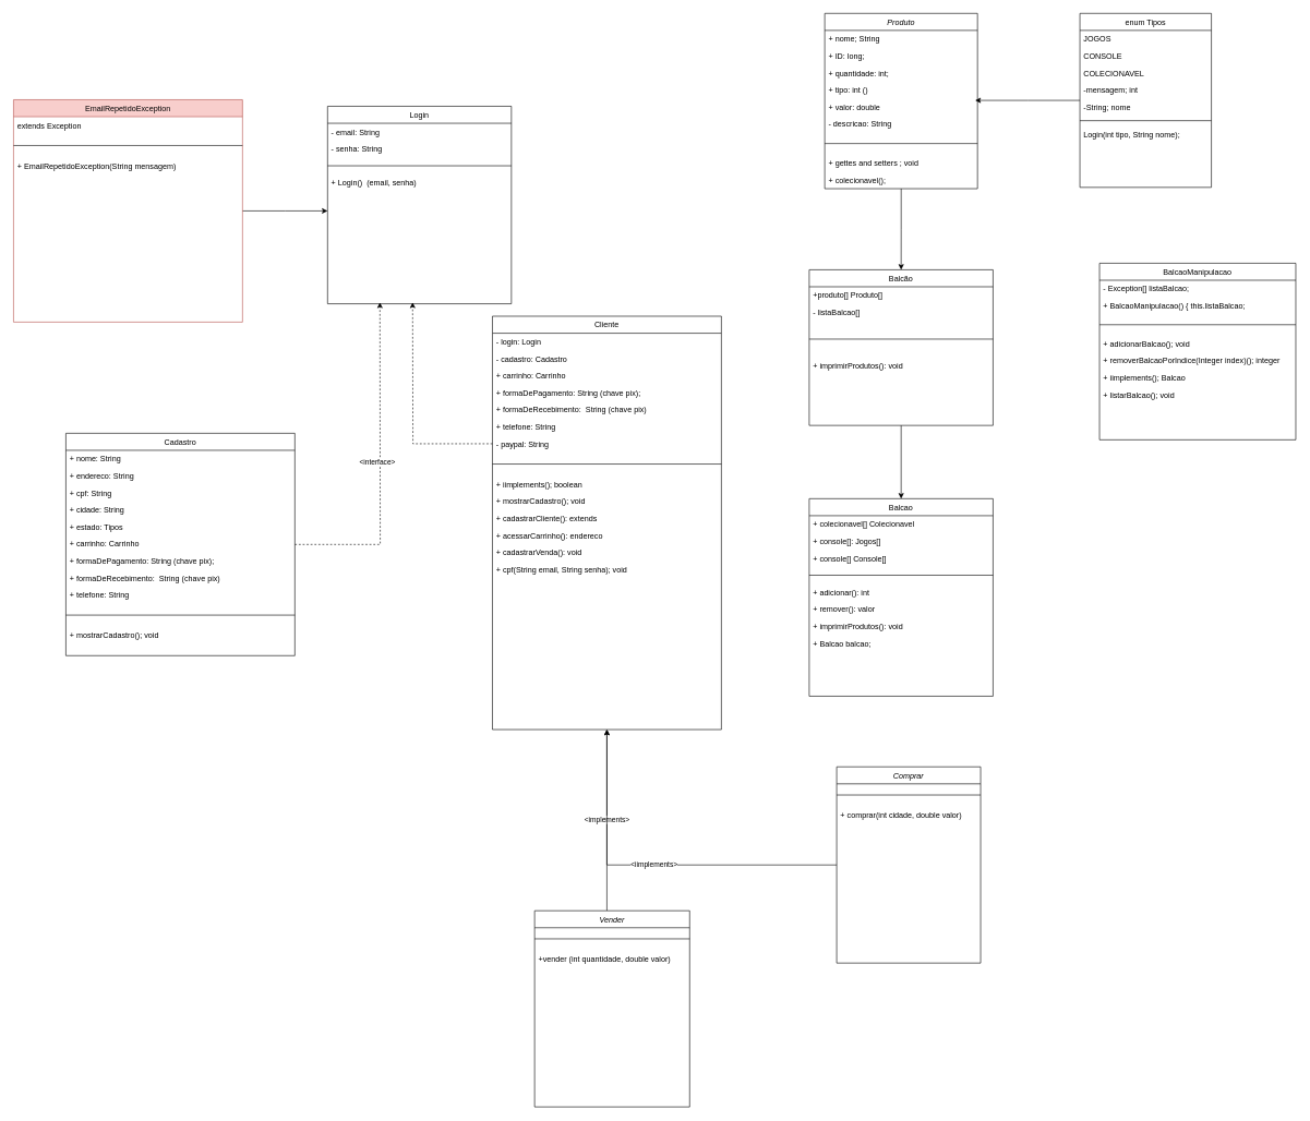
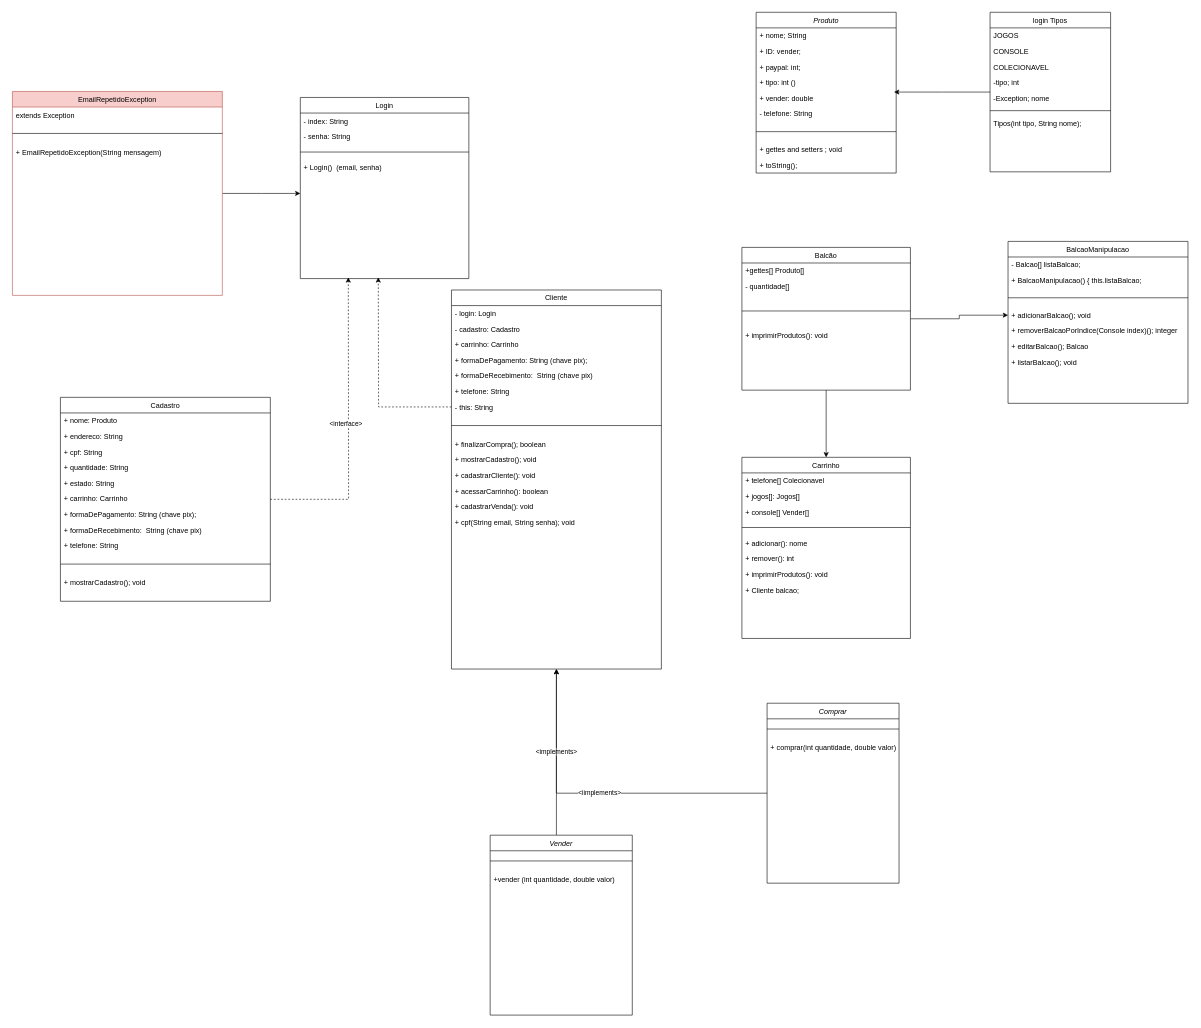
- <mxCell id="81" value="enum Tipos" style="swimlane;fontStyle=0;align=center;verticalAlign=top;childLayout=stackLayout;horizontal=1;startSize=26;horizontalStack=0;resizeParent=1;resizeLast=0;collapsible=1;marginBottom=0;rounded=0;shadow=0;strokeWidth=1;" vertex="1" parent="1"><mxGeometry x="1650" y="20" width="201" height="266" as="geometry"><mxRectangle x="130" y="380" width="160" height="26" as="alternateBounds" /></mxGeometry></mxCell>
+ <mxCell id="81" value="login Tipos" style="swimlane;fontStyle=0;align=center;verticalAlign=top;childLayout=stackLayout;horizontal=1;startSize=26;horizontalStack=0;resizeParent=1;resizeLast=0;collapsible=1;marginBottom=0;rounded=0;shadow=0;strokeWidth=1;" vertex="1" parent="1"><mxGeometry x="1650" y="20" width="201" height="266" as="geometry"><mxRectangle x="130" y="380" width="160" height="26" as="alternateBounds" /></mxGeometry></mxCell>
- <mxCell id="14" value="+ ID: long;" style="text;align=left;verticalAlign=top;spacingLeft=4;spacingRight=4;overflow=hidden;rotatable=0;points=[[0,0.5],[1,0.5]];portConstraint=eastwest;rounded=0;shadow=0;html=0;" parent="12" vertex="1"><mxGeometry y="52" width="233.5" height="26" as="geometry" /></mxCell>
+ <mxCell id="14" value="+ ID: vender;" style="text;align=left;verticalAlign=top;spacingLeft=4;spacingRight=4;overflow=hidden;rotatable=0;points=[[0,0.5],[1,0.5]];portConstraint=eastwest;rounded=0;shadow=0;html=0;" parent="12" vertex="1"><mxGeometry y="52" width="233.5" height="26" as="geometry" /></mxCell>
- <mxCell id="15" value="+ quantidade: int;" style="text;align=left;verticalAlign=top;spacingLeft=4;spacingRight=4;overflow=hidden;rotatable=0;points=[[0,0.5],[1,0.5]];portConstraint=eastwest;rounded=0;shadow=0;html=0;" parent="12" vertex="1"><mxGeometry y="78" width="233.5" height="26" as="geometry" /></mxCell>
+ <mxCell id="15" value="+ paypal: int;" style="text;align=left;verticalAlign=top;spacingLeft=4;spacingRight=4;overflow=hidden;rotatable=0;points=[[0,0.5],[1,0.5]];portConstraint=eastwest;rounded=0;shadow=0;html=0;" parent="12" vertex="1"><mxGeometry y="78" width="233.5" height="26" as="geometry" /></mxCell>
- <mxCell id="85" value="-mensagem; int" style="text;align=left;verticalAlign=top;spacingLeft=4;spacingRight=4;overflow=hidden;rotatable=0;points=[[0,0.5],[1,0.5]];portConstraint=eastwest;" vertex="1" parent="81"><mxGeometry y="104" width="201" height="26" as="geometry" /></mxCell>
+ <mxCell id="85" value="-tipo; int" style="text;align=left;verticalAlign=top;spacingLeft=4;spacingRight=4;overflow=hidden;rotatable=0;points=[[0,0.5],[1,0.5]];portConstraint=eastwest;" vertex="1" parent="81"><mxGeometry y="104" width="201" height="26" as="geometry" /></mxCell>
- <mxCell id="17" value="+ valor: double" style="text;align=left;verticalAlign=top;spacingLeft=4;spacingRight=4;overflow=hidden;rotatable=0;points=[[0,0.5],[1,0.5]];portConstraint=eastwest;rounded=0;shadow=0;html=0;" parent="12" vertex="1"><mxGeometry y="130" width="233.5" height="26" as="geometry" /></mxCell>
+ <mxCell id="17" value="+ vender: double" style="text;align=left;verticalAlign=top;spacingLeft=4;spacingRight=4;overflow=hidden;rotatable=0;points=[[0,0.5],[1,0.5]];portConstraint=eastwest;rounded=0;shadow=0;html=0;" parent="12" vertex="1"><mxGeometry y="130" width="233.5" height="26" as="geometry" /></mxCell>
- <mxCell id="86" value="-String; nome" style="text;align=left;verticalAlign=top;spacingLeft=4;spacingRight=4;overflow=hidden;rotatable=0;points=[[0,0.5],[1,0.5]];portConstraint=eastwest;" vertex="1" parent="81"><mxGeometry y="130" width="201" height="26" as="geometry" /></mxCell>
+ <mxCell id="86" value="-Exception; nome" style="text;align=left;verticalAlign=top;spacingLeft=4;spacingRight=4;overflow=hidden;rotatable=0;points=[[0,0.5],[1,0.5]];portConstraint=eastwest;" vertex="1" parent="81"><mxGeometry y="130" width="201" height="26" as="geometry" /></mxCell>
- <mxCell id="18" value="- descricao: String" style="text;align=left;verticalAlign=top;spacingLeft=4;spacingRight=4;overflow=hidden;rotatable=0;points=[[0,0.5],[1,0.5]];portConstraint=eastwest;" parent="12" vertex="1"><mxGeometry y="156" width="233.5" height="26" as="geometry" /></mxCell>
+ <mxCell id="18" value="- telefone: String" style="text;align=left;verticalAlign=top;spacingLeft=4;spacingRight=4;overflow=hidden;rotatable=0;points=[[0,0.5],[1,0.5]];portConstraint=eastwest;" parent="12" vertex="1"><mxGeometry y="156" width="233.5" height="26" as="geometry" /></mxCell>
- <mxCell id="54" value="- email: String" style="text;align=left;verticalAlign=top;spacingLeft=4;spacingRight=4;overflow=hidden;rotatable=0;points=[[0,0.5],[1,0.5]];portConstraint=eastwest;rounded=0;shadow=0;html=0;" parent="53" vertex="1"><mxGeometry y="26" width="281" height="26" as="geometry" /></mxCell>
+ <mxCell id="54" value="- index: String" style="text;align=left;verticalAlign=top;spacingLeft=4;spacingRight=4;overflow=hidden;rotatable=0;points=[[0,0.5],[1,0.5]];portConstraint=eastwest;rounded=0;shadow=0;html=0;" parent="53" vertex="1"><mxGeometry y="26" width="281" height="26" as="geometry" /></mxCell>
- <mxCell id="88" value="Login(int tipo, String nome);" style="text;align=left;verticalAlign=top;spacingLeft=4;spacingRight=4;overflow=hidden;rotatable=0;points=[[0,0.5],[1,0.5]];portConstraint=eastwest;" vertex="1" parent="81"><mxGeometry y="172" width="201" height="26" as="geometry" /></mxCell>
+ <mxCell id="88" value="Tipos(int tipo, String nome);" style="text;align=left;verticalAlign=top;spacingLeft=4;spacingRight=4;overflow=hidden;rotatable=0;points=[[0,0.5],[1,0.5]];portConstraint=eastwest;" vertex="1" parent="81"><mxGeometry y="172" width="201" height="26" as="geometry" /></mxCell>
- <mxCell id="21" value="+ colecionavel();" style="text;align=left;verticalAlign=top;spacingLeft=4;spacingRight=4;overflow=hidden;rotatable=0;points=[[0,0.5],[1,0.5]];portConstraint=eastwest;" vertex="1" parent="12"><mxGeometry y="242" width="233.5" height="26" as="geometry" /></mxCell>
+ <mxCell id="21" value="+ toString();" style="text;align=left;verticalAlign=top;spacingLeft=4;spacingRight=4;overflow=hidden;rotatable=0;points=[[0,0.5],[1,0.5]];portConstraint=eastwest;" vertex="1" parent="12"><mxGeometry y="242" width="233.5" height="26" as="geometry" /></mxCell>
- <mxCell id="11" style="edgeStyle=orthogonalEdgeStyle;rounded=0;orthogonalLoop=1;jettySize=auto;html=1;entryX=0.5;entryY=0;entryDx=0;entryDy=0;" edge="1" parent="1" source="12" target="75"><mxGeometry relative="1" as="geometry"><mxPoint x="1450" y="352" as="targetPoint" /></mxGeometry></mxCell>
- <mxCell id="46" value="- Exception[] listaBalcao;" style="text;align=left;verticalAlign=top;spacingLeft=4;spacingRight=4;overflow=hidden;rotatable=0;points=[[0,0.5],[1,0.5]];portConstraint=eastwest;rounded=0;shadow=0;html=0;" parent="45" vertex="1"><mxGeometry y="26" width="300" height="26" as="geometry" /></mxCell>
+ <mxCell id="46" value="- Balcao[] listaBalcao;" style="text;align=left;verticalAlign=top;spacingLeft=4;spacingRight=4;overflow=hidden;rotatable=0;points=[[0,0.5],[1,0.5]];portConstraint=eastwest;rounded=0;shadow=0;html=0;" parent="45" vertex="1"><mxGeometry y="26" width="300" height="26" as="geometry" /></mxCell>
- <mxCell id="76" value="+produto[] Produto[]" style="text;align=left;verticalAlign=top;spacingLeft=4;spacingRight=4;overflow=hidden;rotatable=0;points=[[0,0.5],[1,0.5]];portConstraint=eastwest;rounded=0;shadow=0;html=0;" vertex="1" parent="75"><mxGeometry y="26" width="281" height="26" as="geometry" /></mxCell>
+ <mxCell id="76" value="+gettes[] Produto[]" style="text;align=left;verticalAlign=top;spacingLeft=4;spacingRight=4;overflow=hidden;rotatable=0;points=[[0,0.5],[1,0.5]];portConstraint=eastwest;rounded=0;shadow=0;html=0;" vertex="1" parent="75"><mxGeometry y="26" width="281" height="26" as="geometry" /></mxCell>
- <mxCell id="77" value="- listaBalcao[] " style="text;align=left;verticalAlign=top;spacingLeft=4;spacingRight=4;overflow=hidden;rotatable=0;points=[[0,0.5],[1,0.5]];portConstraint=eastwest;" vertex="1" parent="75"><mxGeometry y="52" width="281" height="26" as="geometry" /></mxCell>
+ <mxCell id="77" value="- quantidade[] " style="text;align=left;verticalAlign=top;spacingLeft=4;spacingRight=4;overflow=hidden;rotatable=0;points=[[0,0.5],[1,0.5]];portConstraint=eastwest;" vertex="1" parent="75"><mxGeometry y="52" width="281" height="26" as="geometry" /></mxCell>
+ <mxCell id="73" style="edgeStyle=orthogonalEdgeStyle;rounded=0;orthogonalLoop=1;jettySize=auto;html=1;entryX=0;entryY=0.5;entryDx=0;entryDy=0;" edge="1" parent="1" source="75" target="49"><mxGeometry relative="1" as="geometry" /></mxCell>
- <mxCell id="50" value="+ removerBalcaoPorIndice(Integer index)(); integer" style="text;align=left;verticalAlign=top;spacingLeft=4;spacingRight=4;overflow=hidden;rotatable=0;points=[[0,0.5],[1,0.5]];portConstraint=eastwest;" parent="45" vertex="1"><mxGeometry y="136" width="300" height="26" as="geometry" /></mxCell>
+ <mxCell id="50" value="+ removerBalcaoPorIndice(Console index)(); integer" style="text;align=left;verticalAlign=top;spacingLeft=4;spacingRight=4;overflow=hidden;rotatable=0;points=[[0,0.5],[1,0.5]];portConstraint=eastwest;" parent="45" vertex="1"><mxGeometry y="136" width="300" height="26" as="geometry" /></mxCell>
- <mxCell id="51" value="+ iimplements(); Balcao" style="text;align=left;verticalAlign=top;spacingLeft=4;spacingRight=4;overflow=hidden;rotatable=0;points=[[0,0.5],[1,0.5]];portConstraint=eastwest;" parent="45" vertex="1"><mxGeometry y="162" width="300" height="26" as="geometry" /></mxCell>
+ <mxCell id="51" value="+ editarBalcao(); Balcao" style="text;align=left;verticalAlign=top;spacingLeft=4;spacingRight=4;overflow=hidden;rotatable=0;points=[[0,0.5],[1,0.5]];portConstraint=eastwest;" parent="45" vertex="1"><mxGeometry y="162" width="300" height="26" as="geometry" /></mxCell>
- <mxCell id="29" value="- paypal: String" style="text;align=left;verticalAlign=top;spacingLeft=4;spacingRight=4;overflow=hidden;rotatable=0;points=[[0,0.5],[1,0.5]];portConstraint=eastwest;" parent="22" vertex="1"><mxGeometry y="182" width="350" height="26" as="geometry" /></mxCell>
+ <mxCell id="29" value="- this: String" style="text;align=left;verticalAlign=top;spacingLeft=4;spacingRight=4;overflow=hidden;rotatable=0;points=[[0,0.5],[1,0.5]];portConstraint=eastwest;" parent="22" vertex="1"><mxGeometry y="182" width="350" height="26" as="geometry" /></mxCell>
- <mxCell id="61" value="+ nome: String" style="text;align=left;verticalAlign=top;spacingLeft=4;spacingRight=4;overflow=hidden;rotatable=0;points=[[0,0.5],[1,0.5]];portConstraint=eastwest;rounded=0;shadow=0;html=0;" parent="60" vertex="1"><mxGeometry y="26" width="350" height="26" as="geometry" /></mxCell>
+ <mxCell id="61" value="+ nome: Produto" style="text;align=left;verticalAlign=top;spacingLeft=4;spacingRight=4;overflow=hidden;rotatable=0;points=[[0,0.5],[1,0.5]];portConstraint=eastwest;rounded=0;shadow=0;html=0;" parent="60" vertex="1"><mxGeometry y="26" width="350" height="26" as="geometry" /></mxCell>
- <mxCell id="31" value="+ iimplements(); boolean" style="text;align=left;verticalAlign=top;spacingLeft=4;spacingRight=4;overflow=hidden;rotatable=0;points=[[0,0.5],[1,0.5]];portConstraint=eastwest;" parent="22" vertex="1"><mxGeometry y="244" width="350" height="26" as="geometry" /></mxCell>
+ <mxCell id="31" value="+ finalizarCompra(); boolean" style="text;align=left;verticalAlign=top;spacingLeft=4;spacingRight=4;overflow=hidden;rotatable=0;points=[[0,0.5],[1,0.5]];portConstraint=eastwest;" parent="22" vertex="1"><mxGeometry y="244" width="350" height="26" as="geometry" /></mxCell>
- <mxCell id="2" value="Balcao" style="swimlane;fontStyle=0;align=center;verticalAlign=top;childLayout=stackLayout;horizontal=1;startSize=26;horizontalStack=0;resizeParent=1;resizeLast=0;collapsible=1;marginBottom=0;rounded=0;shadow=0;strokeWidth=1;" parent="1" vertex="1"><mxGeometry x="1236.25" width="281" height="302" as="geometry" y="762"><mxRectangle x="550" y="140" width="160" height="26" as="alternateBounds" /></mxGeometry></mxCell>
+ <mxCell id="2" value="Carrinho" style="swimlane;fontStyle=0;align=center;verticalAlign=top;childLayout=stackLayout;horizontal=1;startSize=26;horizontalStack=0;resizeParent=1;resizeLast=0;collapsible=1;marginBottom=0;rounded=0;shadow=0;strokeWidth=1;" parent="1" vertex="1"><mxGeometry x="1236.25" width="281" height="302" as="geometry" y="762"><mxRectangle x="550" y="140" width="160" height="26" as="alternateBounds" /></mxGeometry></mxCell>
- <mxCell id="64" value="+ cidade: String" style="text;align=left;verticalAlign=top;spacingLeft=4;spacingRight=4;overflow=hidden;rotatable=0;points=[[0,0.5],[1,0.5]];portConstraint=eastwest;" parent="60" vertex="1"><mxGeometry y="104" width="350" height="26" as="geometry" /></mxCell>
+ <mxCell id="64" value="+ quantidade: String" style="text;align=left;verticalAlign=top;spacingLeft=4;spacingRight=4;overflow=hidden;rotatable=0;points=[[0,0.5],[1,0.5]];portConstraint=eastwest;" parent="60" vertex="1"><mxGeometry y="104" width="350" height="26" as="geometry" /></mxCell>
- <mxCell id="33" value="+ cadastrarCliente(): extends" style="text;align=left;verticalAlign=top;spacingLeft=4;spacingRight=4;overflow=hidden;rotatable=0;points=[[0,0.5],[1,0.5]];portConstraint=eastwest;" parent="22" vertex="1"><mxGeometry y="296" width="350" height="26" as="geometry" /></mxCell>
+ <mxCell id="33" value="+ cadastrarCliente(): void" style="text;align=left;verticalAlign=top;spacingLeft=4;spacingRight=4;overflow=hidden;rotatable=0;points=[[0,0.5],[1,0.5]];portConstraint=eastwest;" parent="22" vertex="1"><mxGeometry y="296" width="350" height="26" as="geometry" /></mxCell>
- <mxCell id="3" value="+ colecionavel[] Colecionavel" style="text;align=left;verticalAlign=top;spacingLeft=4;spacingRight=4;overflow=hidden;rotatable=0;points=[[0,0.5],[1,0.5]];portConstraint=eastwest;rounded=0;shadow=0;html=0;" parent="2" vertex="1"><mxGeometry y="26" width="281" height="26" as="geometry" /></mxCell>
+ <mxCell id="3" value="+ telefone[] Colecionavel" style="text;align=left;verticalAlign=top;spacingLeft=4;spacingRight=4;overflow=hidden;rotatable=0;points=[[0,0.5],[1,0.5]];portConstraint=eastwest;rounded=0;shadow=0;html=0;" parent="2" vertex="1"><mxGeometry y="26" width="281" height="26" as="geometry" /></mxCell>
- <mxCell id="65" value="+ estado: Tipos" style="text;align=left;verticalAlign=top;spacingLeft=4;spacingRight=4;overflow=hidden;rotatable=0;points=[[0,0.5],[1,0.5]];portConstraint=eastwest;" parent="60" vertex="1"><mxGeometry y="130" width="350" height="26" as="geometry" /></mxCell>
+ <mxCell id="65" value="+ estado: String" style="text;align=left;verticalAlign=top;spacingLeft=4;spacingRight=4;overflow=hidden;rotatable=0;points=[[0,0.5],[1,0.5]];portConstraint=eastwest;" parent="60" vertex="1"><mxGeometry y="130" width="350" height="26" as="geometry" /></mxCell>
- <mxCell id="34" value="+ acessarCarrinho(): endereco" style="text;align=left;verticalAlign=top;spacingLeft=4;spacingRight=4;overflow=hidden;rotatable=0;points=[[0,0.5],[1,0.5]];portConstraint=eastwest;" parent="22" vertex="1"><mxGeometry y="322" width="350" height="26" as="geometry" /></mxCell>
+ <mxCell id="34" value="+ acessarCarrinho(): boolean" style="text;align=left;verticalAlign=top;spacingLeft=4;spacingRight=4;overflow=hidden;rotatable=0;points=[[0,0.5],[1,0.5]];portConstraint=eastwest;" parent="22" vertex="1"><mxGeometry y="322" width="350" height="26" as="geometry" /></mxCell>
- <mxCell id="4" value="+ console[]: Jogos[]" style="text;align=left;verticalAlign=top;spacingLeft=4;spacingRight=4;overflow=hidden;rotatable=0;points=[[0,0.5],[1,0.5]];portConstraint=eastwest;" parent="2" vertex="1"><mxGeometry y="52" width="281" height="26" as="geometry" /></mxCell>
+ <mxCell id="4" value="+ jogos[]: Jogos[]" style="text;align=left;verticalAlign=top;spacingLeft=4;spacingRight=4;overflow=hidden;rotatable=0;points=[[0,0.5],[1,0.5]];portConstraint=eastwest;" parent="2" vertex="1"><mxGeometry y="52" width="281" height="26" as="geometry" /></mxCell>
- <mxCell id="5" value="+ console[] Console[]" style="text;align=left;verticalAlign=top;spacingLeft=4;spacingRight=4;overflow=hidden;rotatable=0;points=[[0,0.5],[1,0.5]];portConstraint=eastwest;" parent="2" vertex="1"><mxGeometry y="78" width="281" height="26" as="geometry" /></mxCell>
+ <mxCell id="5" value="+ console[] Vender[]" style="text;align=left;verticalAlign=top;spacingLeft=4;spacingRight=4;overflow=hidden;rotatable=0;points=[[0,0.5],[1,0.5]];portConstraint=eastwest;" parent="2" vertex="1"><mxGeometry y="78" width="281" height="26" as="geometry" /></mxCell>
- <mxCell id="7" value="+ adicionar(): int" style="text;align=left;verticalAlign=top;spacingLeft=4;spacingRight=4;overflow=hidden;rotatable=0;points=[[0,0.5],[1,0.5]];portConstraint=eastwest;" parent="2" vertex="1"><mxGeometry y="130" width="281" height="26" as="geometry" /></mxCell>
+ <mxCell id="7" value="+ adicionar(): nome" style="text;align=left;verticalAlign=top;spacingLeft=4;spacingRight=4;overflow=hidden;rotatable=0;points=[[0,0.5],[1,0.5]];portConstraint=eastwest;" parent="2" vertex="1"><mxGeometry y="130" width="281" height="26" as="geometry" /></mxCell>
- <mxCell id="8" value="+ remover(): valor" style="text;align=left;verticalAlign=top;spacingLeft=4;spacingRight=4;overflow=hidden;rotatable=0;points=[[0,0.5],[1,0.5]];portConstraint=eastwest;" parent="2" vertex="1"><mxGeometry y="156" width="281" height="26" as="geometry" /></mxCell>
+ <mxCell id="8" value="+ remover(): int" style="text;align=left;verticalAlign=top;spacingLeft=4;spacingRight=4;overflow=hidden;rotatable=0;points=[[0,0.5],[1,0.5]];portConstraint=eastwest;" parent="2" vertex="1"><mxGeometry y="156" width="281" height="26" as="geometry" /></mxCell>
- <mxCell id="10" value="+ Balcao balcao;" style="text;align=left;verticalAlign=top;spacingLeft=4;spacingRight=4;overflow=hidden;rotatable=0;points=[[0,0.5],[1,0.5]];portConstraint=eastwest;" parent="2" vertex="1"><mxGeometry y="208" width="281" height="26" as="geometry" /></mxCell>
+ <mxCell id="10" value="+ Cliente balcao;" style="text;align=left;verticalAlign=top;spacingLeft=4;spacingRight=4;overflow=hidden;rotatable=0;points=[[0,0.5],[1,0.5]];portConstraint=eastwest;" parent="2" vertex="1"><mxGeometry y="208" width="281" height="26" as="geometry" /></mxCell>
- <mxCell id="44" value="+ comprar(int cidade, double valor)" style="text;align=left;verticalAlign=top;spacingLeft=4;spacingRight=4;overflow=hidden;rotatable=0;points=[[0,0.5],[1,0.5]];portConstraint=eastwest;" parent="42" vertex="1"><mxGeometry y="60" width="220" height="26" as="geometry" /></mxCell>
+ <mxCell id="44" value="+ comprar(int quantidade, double valor)" style="text;align=left;verticalAlign=top;spacingLeft=4;spacingRight=4;overflow=hidden;rotatable=0;points=[[0,0.5],[1,0.5]];portConstraint=eastwest;" parent="42" vertex="1"><mxGeometry y="60" width="220" height="26" as="geometry" /></mxCell>
